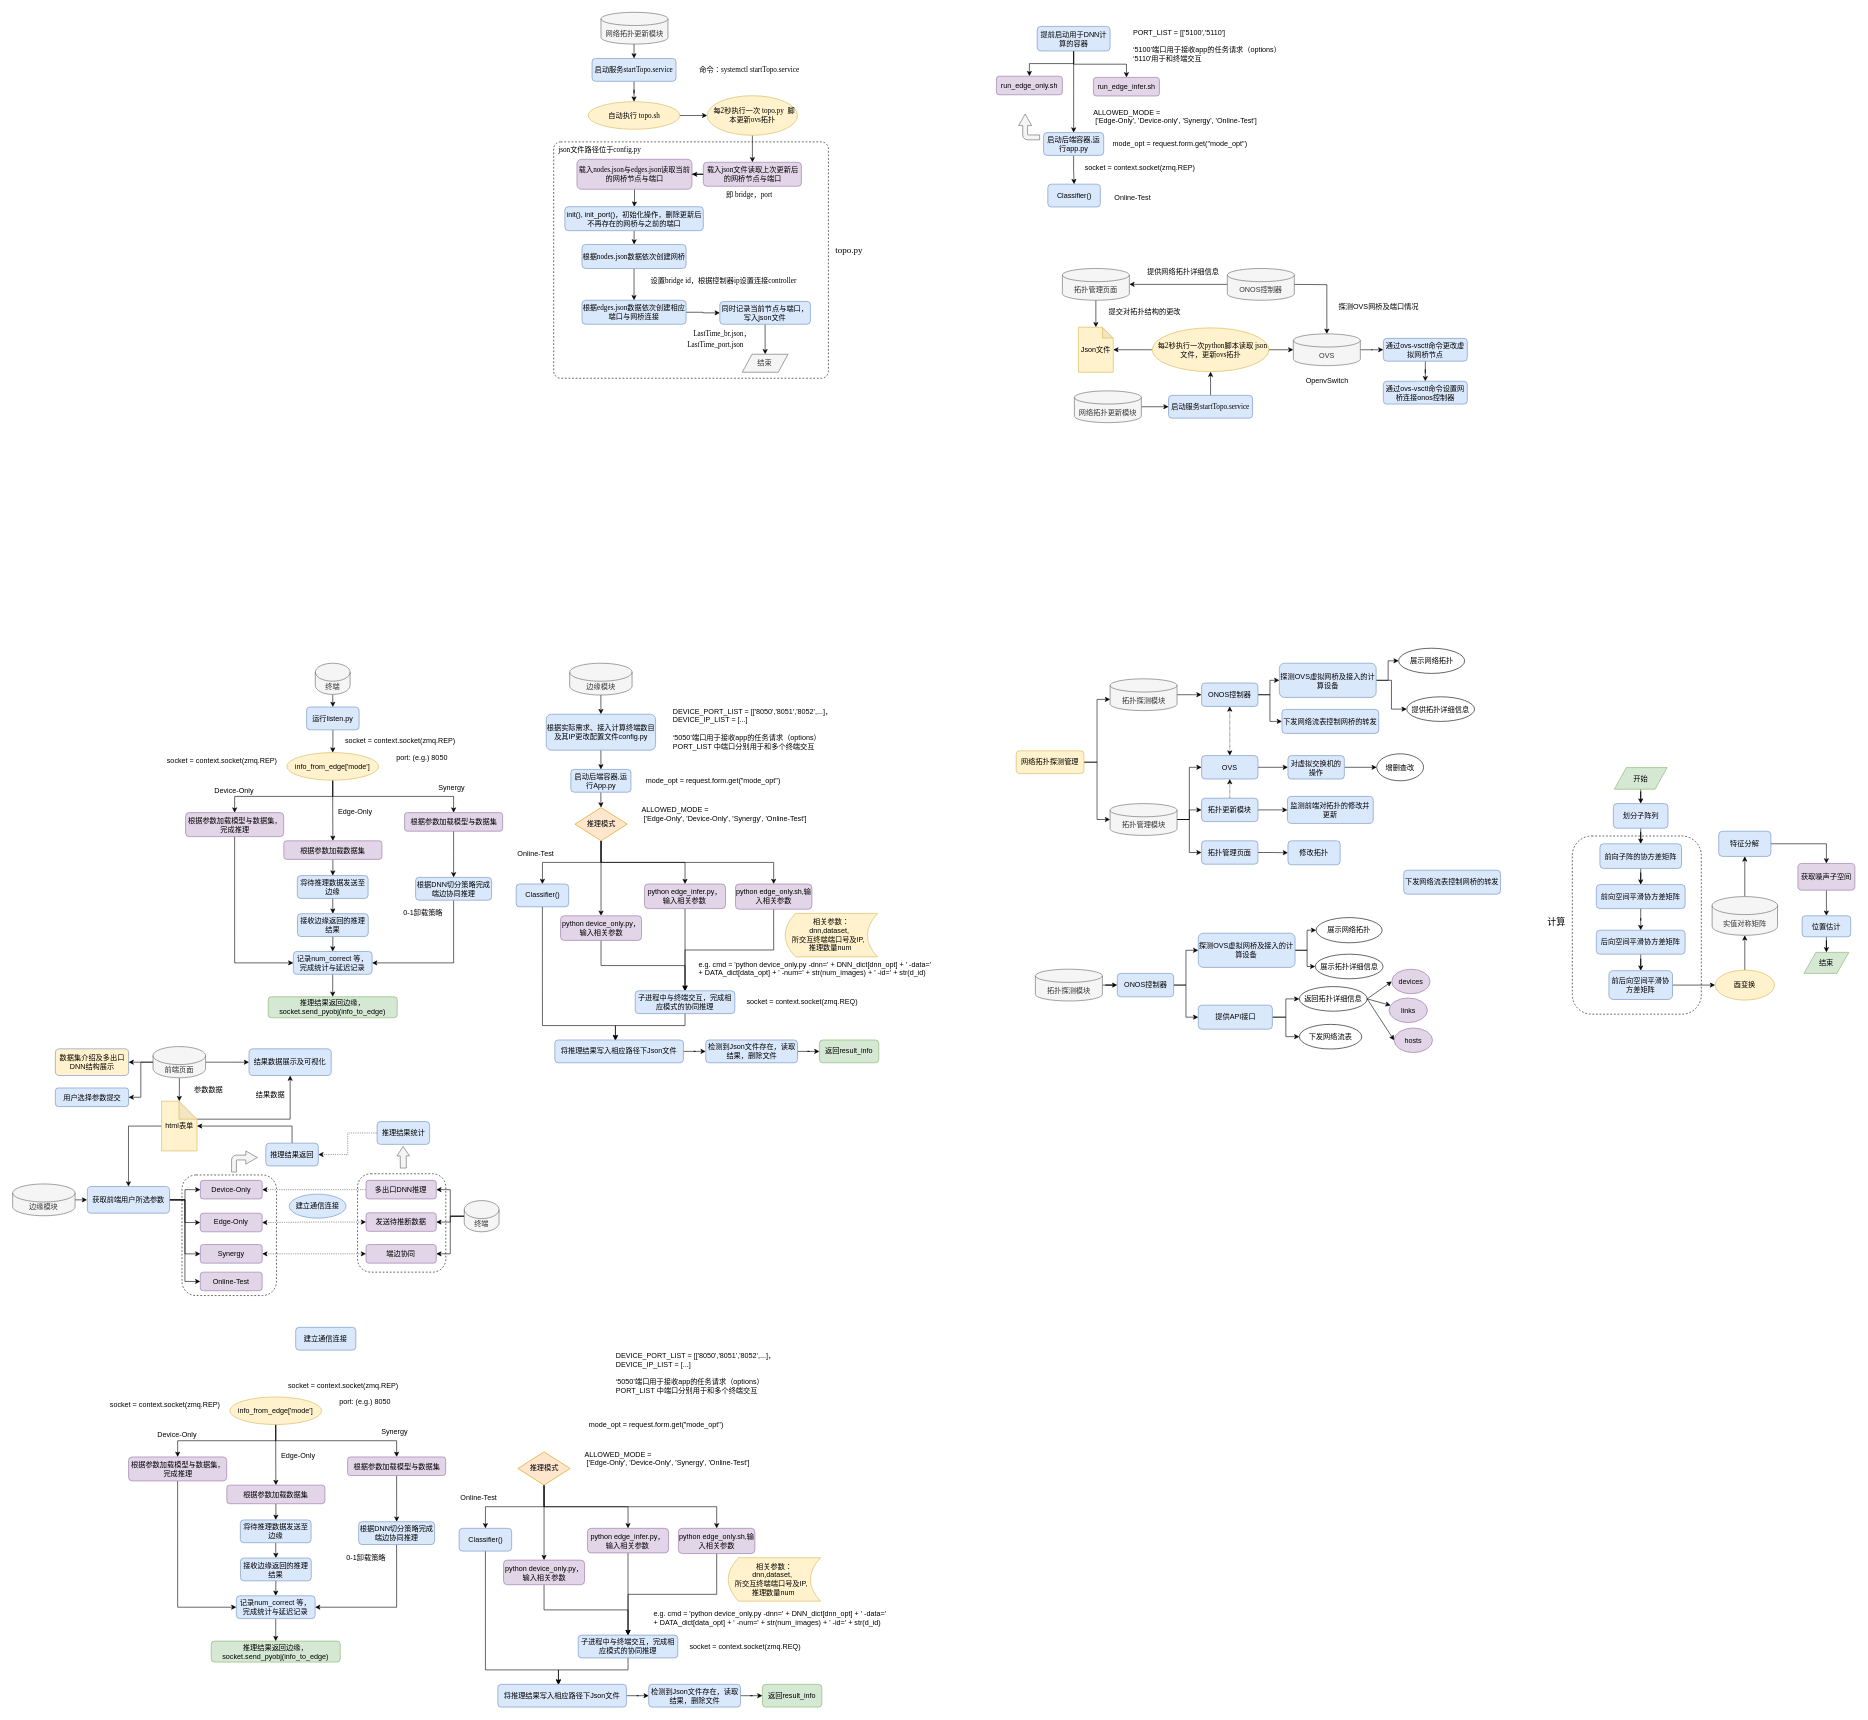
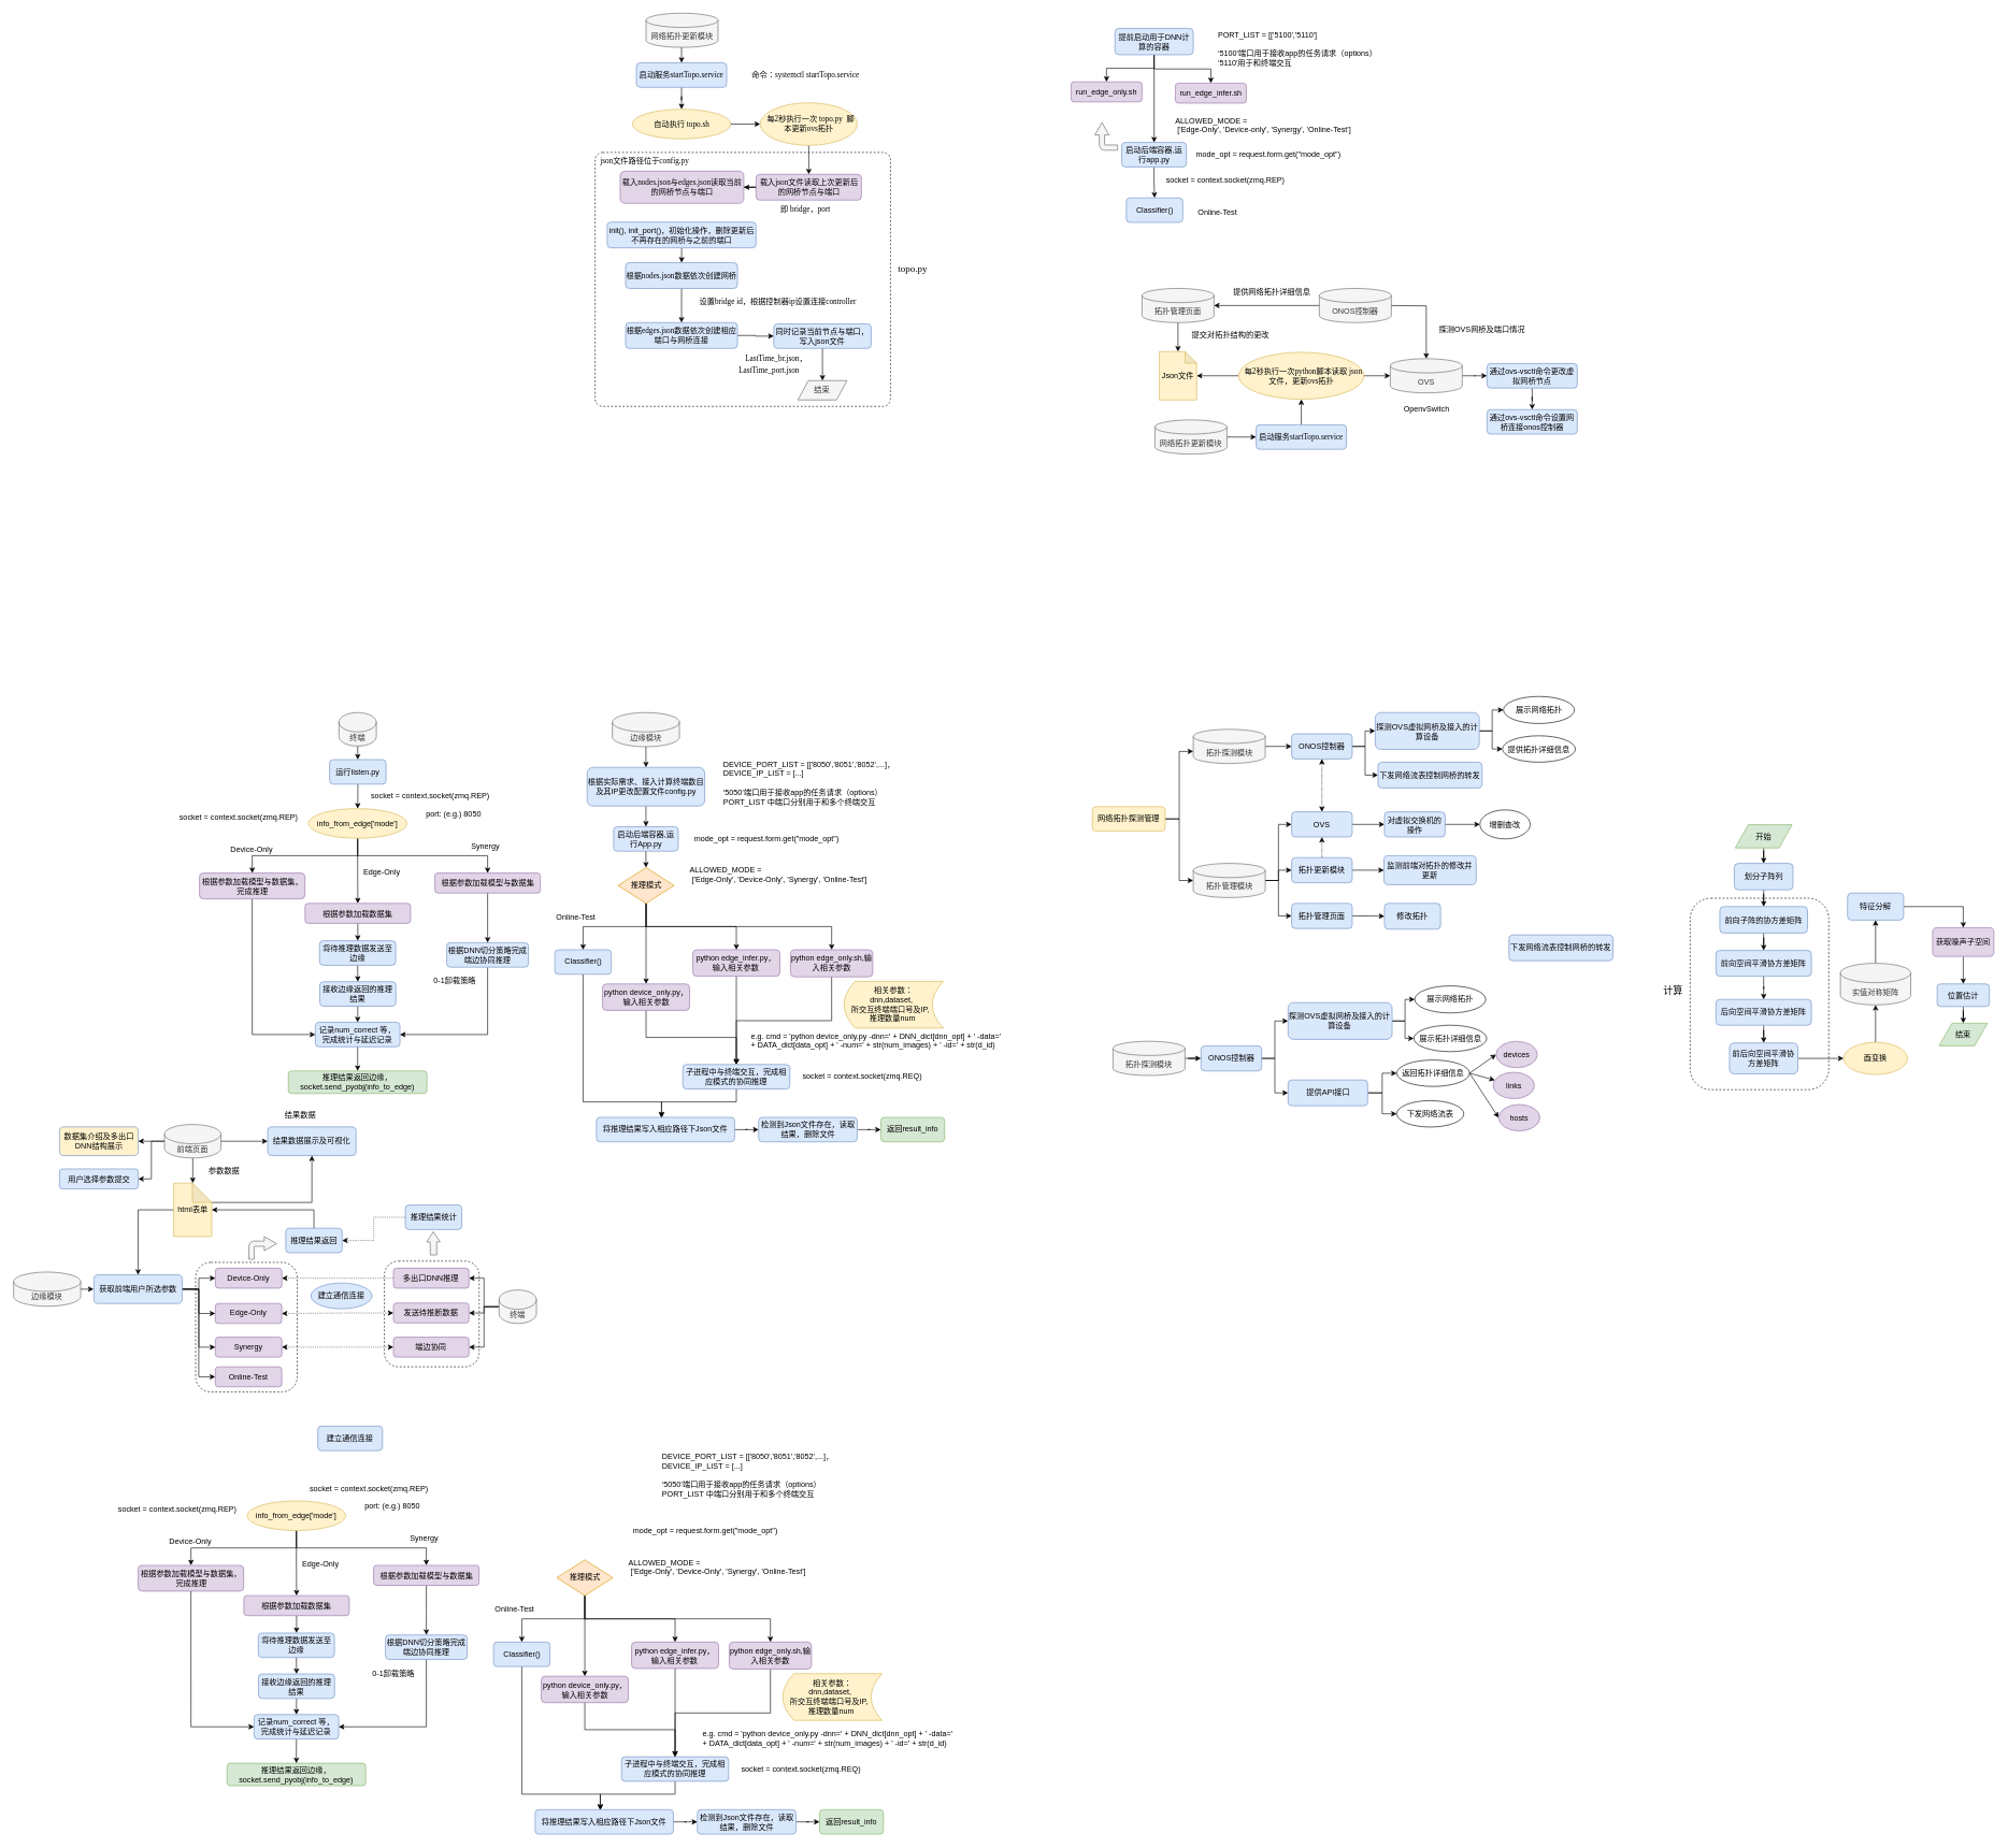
- <mxCell id="34" value="" style="edgeStyle=orthogonalEdgeStyle;rounded=0;orthogonalLoop=1;jettySize=auto;html=1;fontFamily=Verdana;" parent="1" source="35" target="11" edge="1"><mxGeometry relative="1" as="geometry" /></mxCell>
- <mxCell id="96" value="提供拓扑详细信息" style="ellipse;whiteSpace=wrap;html=1;" parent="1" vertex="1"><mxGeometry x="2344" y="1161" width="113" height="41" as="geometry" /></mxCell>
+ <mxCell id="96" value="提供拓扑详细信息" style="ellipse;whiteSpace=wrap;html=1;" parent="1" vertex="1"><mxGeometry x="2329" y="1141" width="113" height="41" as="geometry" /></mxCell>
- <mxCell id="299" value="结果数据" style="text;whiteSpace=wrap;html=1;" vertex="1" parent="1"><mxGeometry x="424.25" y="1810" width="57" height="25" as="geometry" /></mxCell>
+ <mxCell id="299" value="结果数据" style="text;whiteSpace=wrap;html=1;" vertex="1" parent="1"><mxGeometry x="439.25" y="1715" width="57" height="25" as="geometry" /></mxCell>
